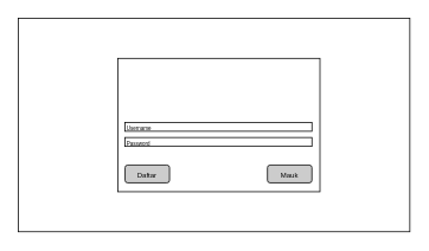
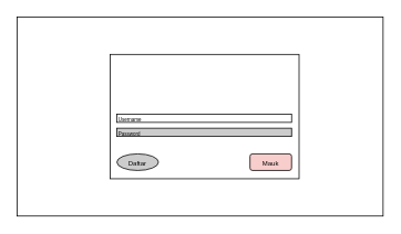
- <mxCell id="5" value="&lt;font style=&quot;font-size: 6px;&quot;&gt;Password&amp;nbsp;&lt;/font&gt;" style="rounded=0;whiteSpace=wrap;html=1;align=left;shadow=0;" parent="1" vertex="1"><mxGeometry x="140" y="154" width="210" height="10" as="geometry" /></mxCell>
+ <mxCell id="5" value="&lt;font style=&quot;font-size: 6px;&quot;&gt;Password&amp;nbsp;&lt;/font&gt;" style="rounded=0;whiteSpace=wrap;html=1;align=left;shadow=0;fillColor=#cccccc;" parent="1" vertex="1"><mxGeometry x="140" y="154" width="210" height="10" as="geometry" /></mxCell>
- <mxCell id="7" value="&lt;span style=&quot;font-size: 8px;&quot;&gt;Daftar&lt;/span&gt;" style="rounded=1;whiteSpace=wrap;html=1;fillColor=#CCCCCC;" parent="1" vertex="1"><mxGeometry x="140" y="185" width="50" height="20" as="geometry" /></mxCell>
+ <mxCell id="7" value="&lt;span style=&quot;font-size: 8px;&quot;&gt;Daftar&lt;/span&gt;" style="ellipse;whiteSpace=wrap;html=1;fillColor=#CCCCCC;" parent="1" vertex="1"><mxGeometry x="140" y="185" width="50" height="20" as="geometry" /></mxCell>
- <mxCell id="6" value="&lt;font style=&quot;font-size: 8px;&quot;&gt;Mauk&lt;/font&gt;" style="rounded=1;whiteSpace=wrap;html=1;fillColor=#CCCCCC;" parent="1" vertex="1"><mxGeometry x="300" y="185" width="50" height="20" as="geometry" /></mxCell>
+ <mxCell id="6" value="&lt;font style=&quot;font-size: 8px;&quot;&gt;Mauk&lt;/font&gt;" style="rounded=1;whiteSpace=wrap;html=1;fillColor=#f8cecc;" parent="1" vertex="1"><mxGeometry x="300" y="185" width="50" height="20" as="geometry" /></mxCell>
